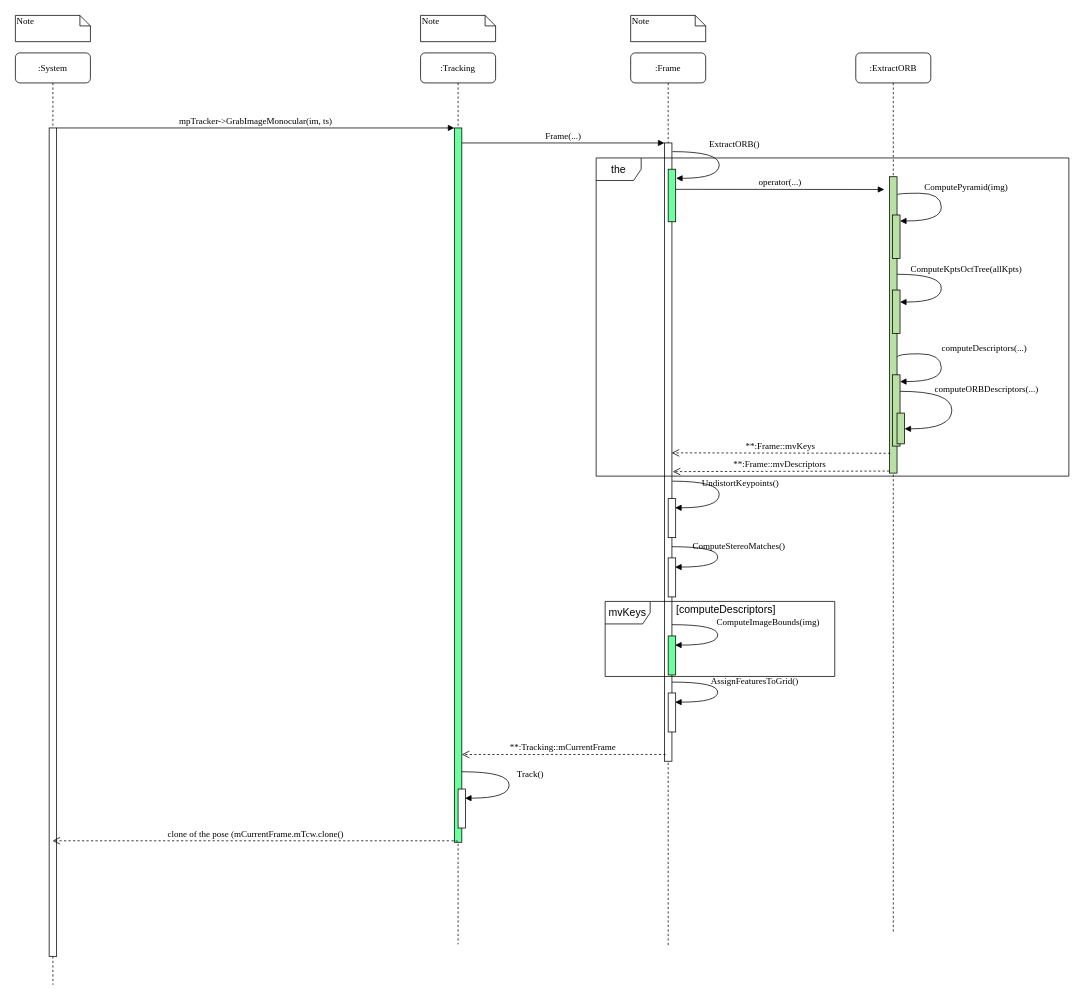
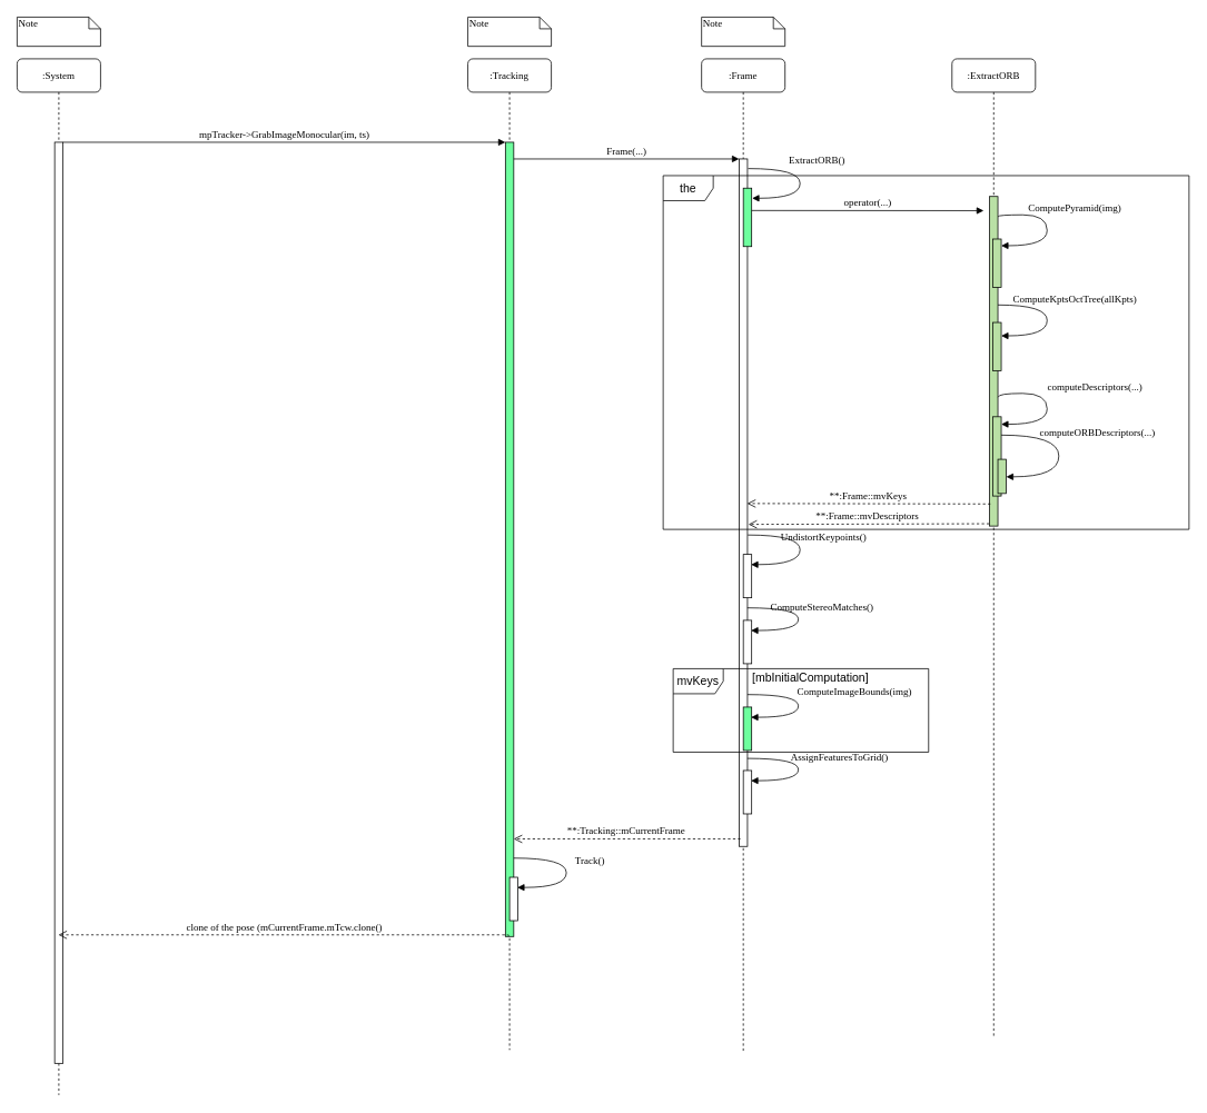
- <mxCell id="39" value="[computeDescriptors]" style="text;strokeColor=none;fillColor=none;align=left;verticalAlign=middle;spacingLeft=4;spacingRight=4;overflow=hidden;points=[[0,0.5],[1,0.5]];portConstraint=eastwest;rotatable=0;whiteSpace=wrap;html=1;fontSize=14;" vertex="1" parent="1"><mxGeometry x="895" y="797" width="155" height="30" as="geometry" /></mxCell>
+ <mxCell id="39" value="[mbInitialComputation]" style="text;strokeColor=none;fillColor=none;align=left;verticalAlign=middle;spacingLeft=4;spacingRight=4;overflow=hidden;points=[[0,0.5],[1,0.5]];portConstraint=eastwest;rotatable=0;whiteSpace=wrap;html=1;fontSize=14;" vertex="1" parent="1"><mxGeometry x="895" y="797" width="155" height="30" as="geometry" /></mxCell>
